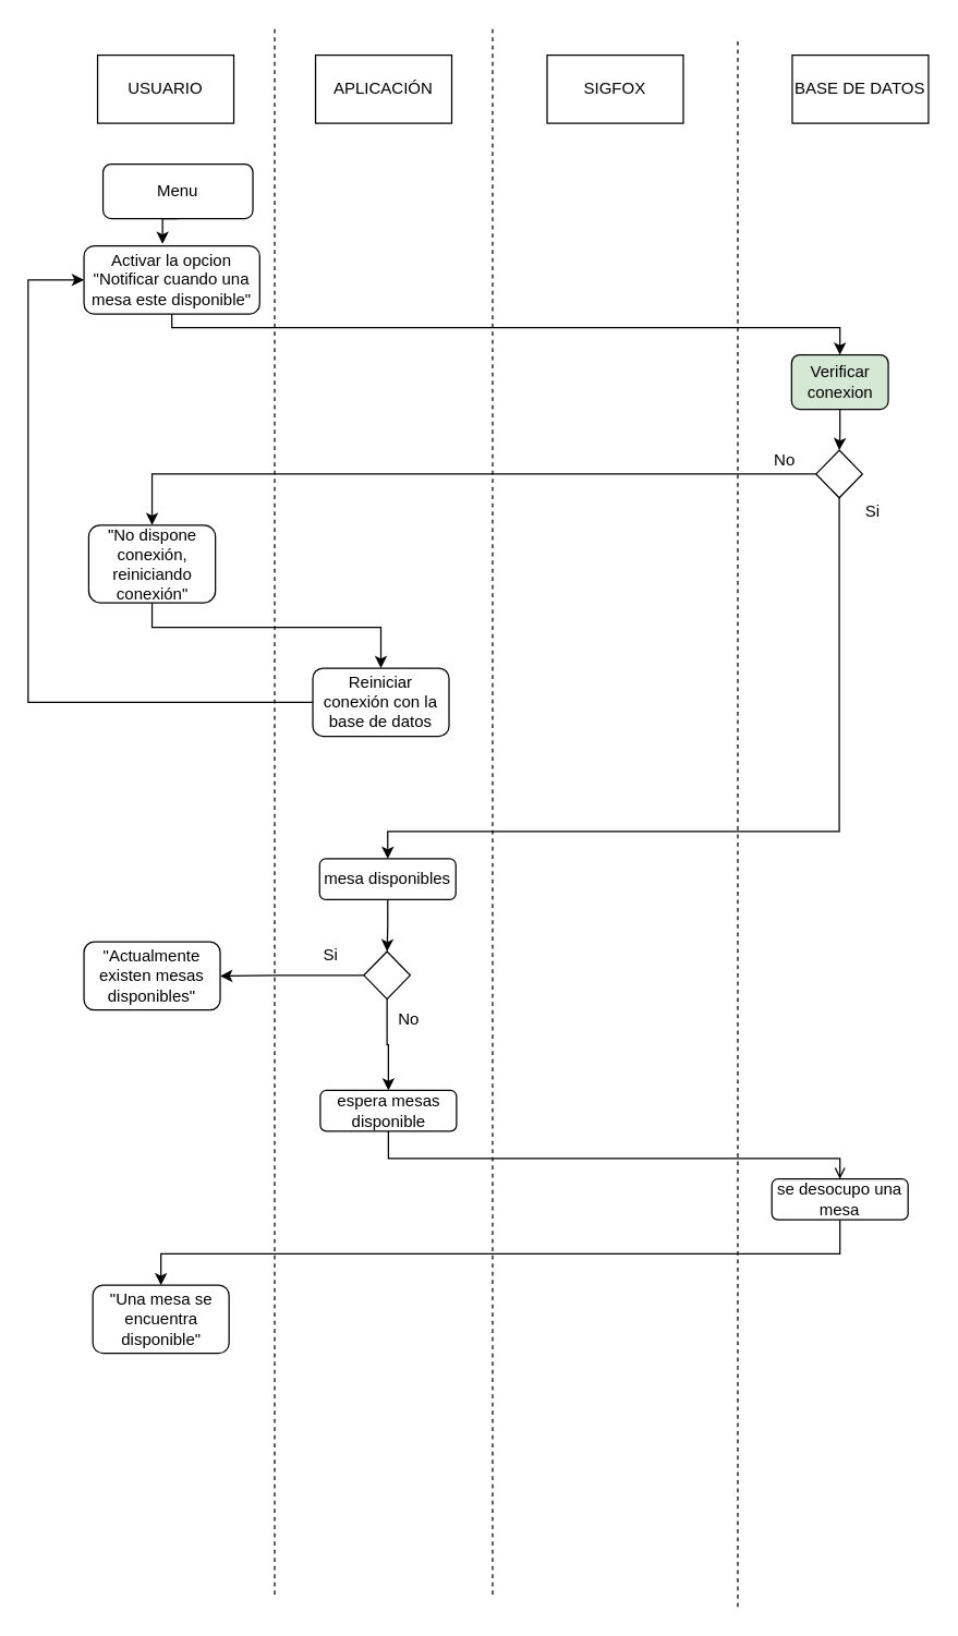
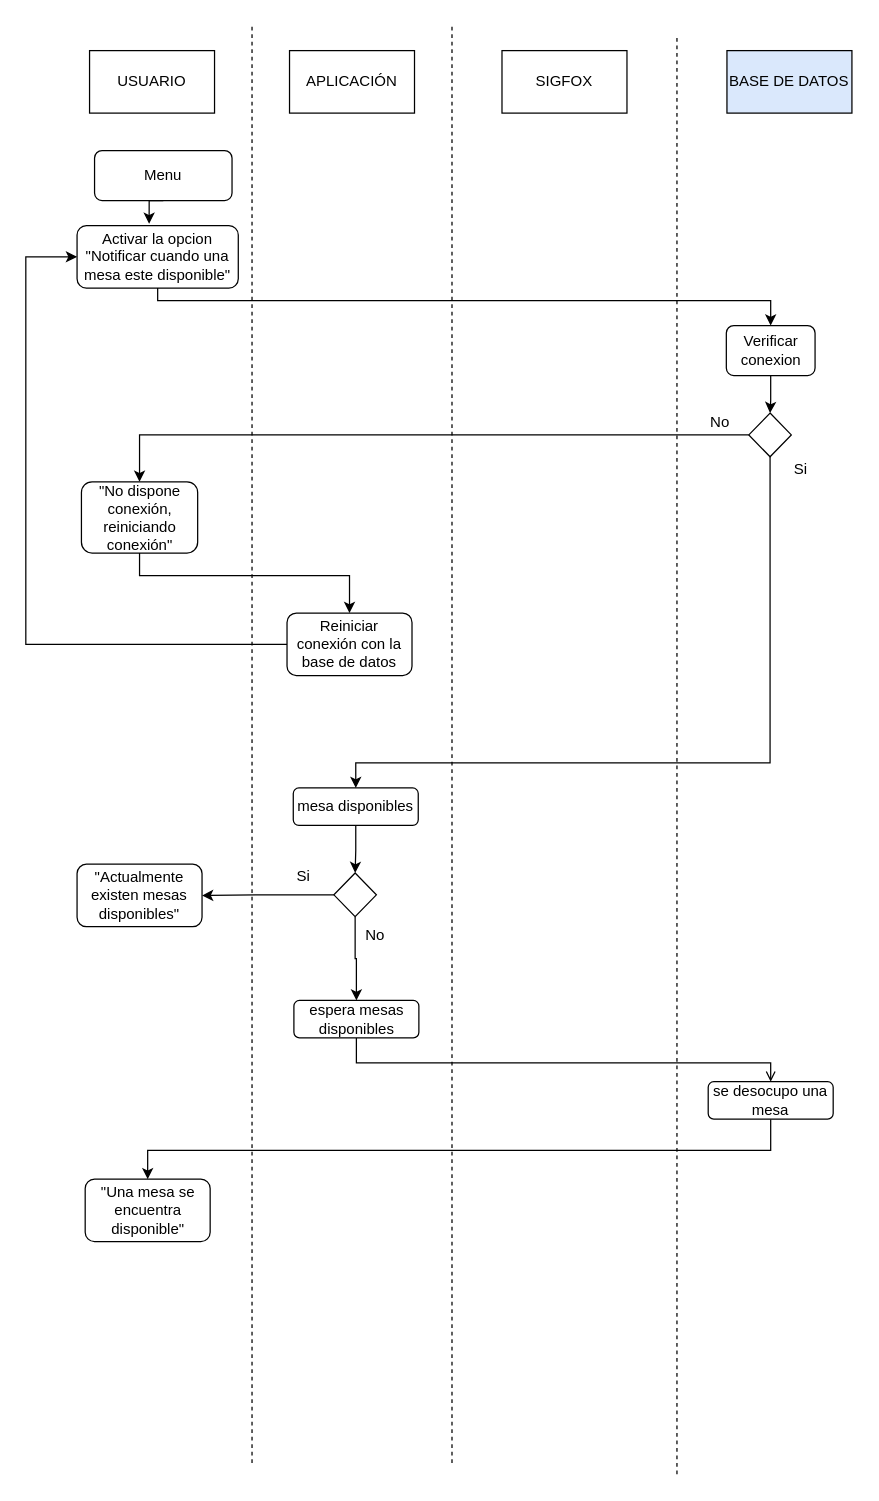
- <mxCell id="5" value="BASE DE DATOS" style="rounded=0;whiteSpace=wrap;html=1;" parent="1" vertex="1"><mxGeometry x="581" y="40" width="100" height="50" as="geometry" /></mxCell>
+ <mxCell id="5" value="BASE DE DATOS" style="rounded=0;whiteSpace=wrap;html=1;fillColor=#dae8fc;" parent="1" vertex="1"><mxGeometry x="581" y="40" width="100" height="50" as="geometry" /></mxCell>
- <mxCell id="14" value="Verificar conexion" style="rounded=1;whiteSpace=wrap;html=1;fillColor=#d5e8d4;" parent="1" vertex="1"><mxGeometry x="580.5" y="260" width="71" height="40" as="geometry" /></mxCell>
+ <mxCell id="14" value="Verificar conexion" style="rounded=1;whiteSpace=wrap;html=1;" parent="1" vertex="1"><mxGeometry x="580.5" y="260" width="71" height="40" as="geometry" /></mxCell>
- <mxCell id="32" value="espera mesas disponible" style="rounded=1;whiteSpace=wrap;html=1;" parent="1" vertex="1"><mxGeometry x="234.5" y="800" width="100" height="30" as="geometry" /></mxCell>
+ <mxCell id="32" value="espera mesas disponibles" style="rounded=1;whiteSpace=wrap;html=1;" parent="1" vertex="1"><mxGeometry x="234.5" y="800" width="100" height="30" as="geometry" /></mxCell>
